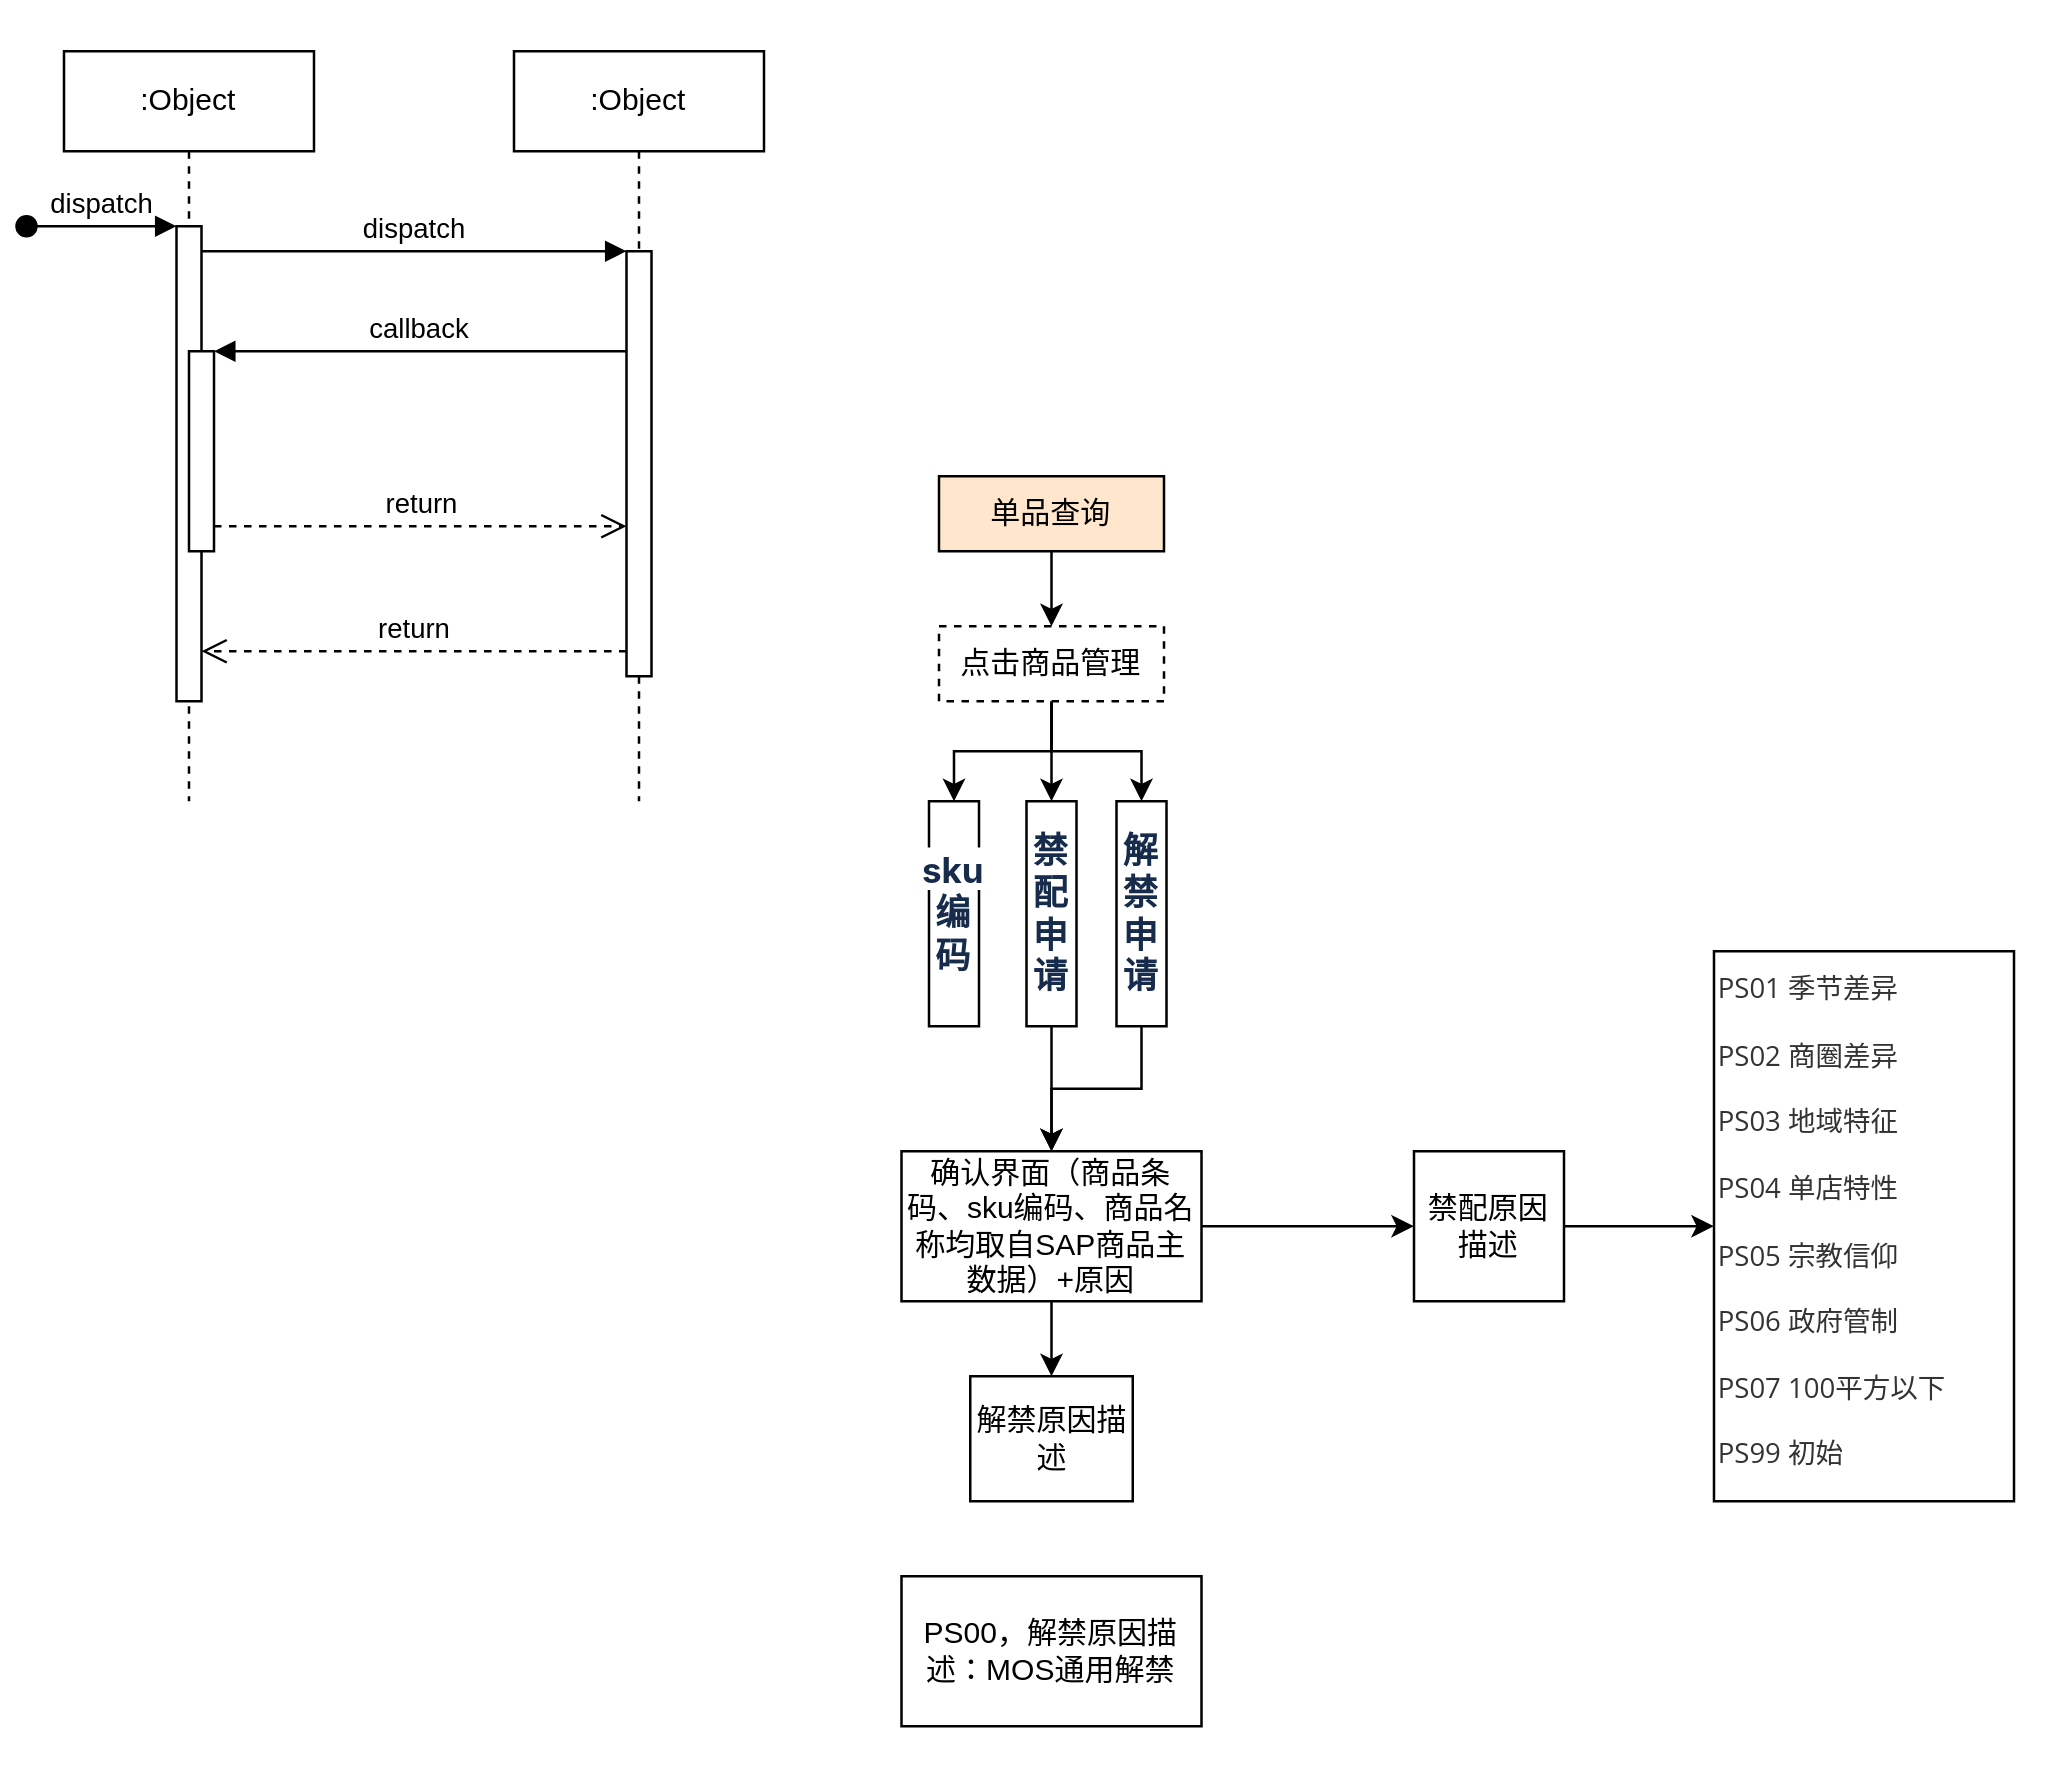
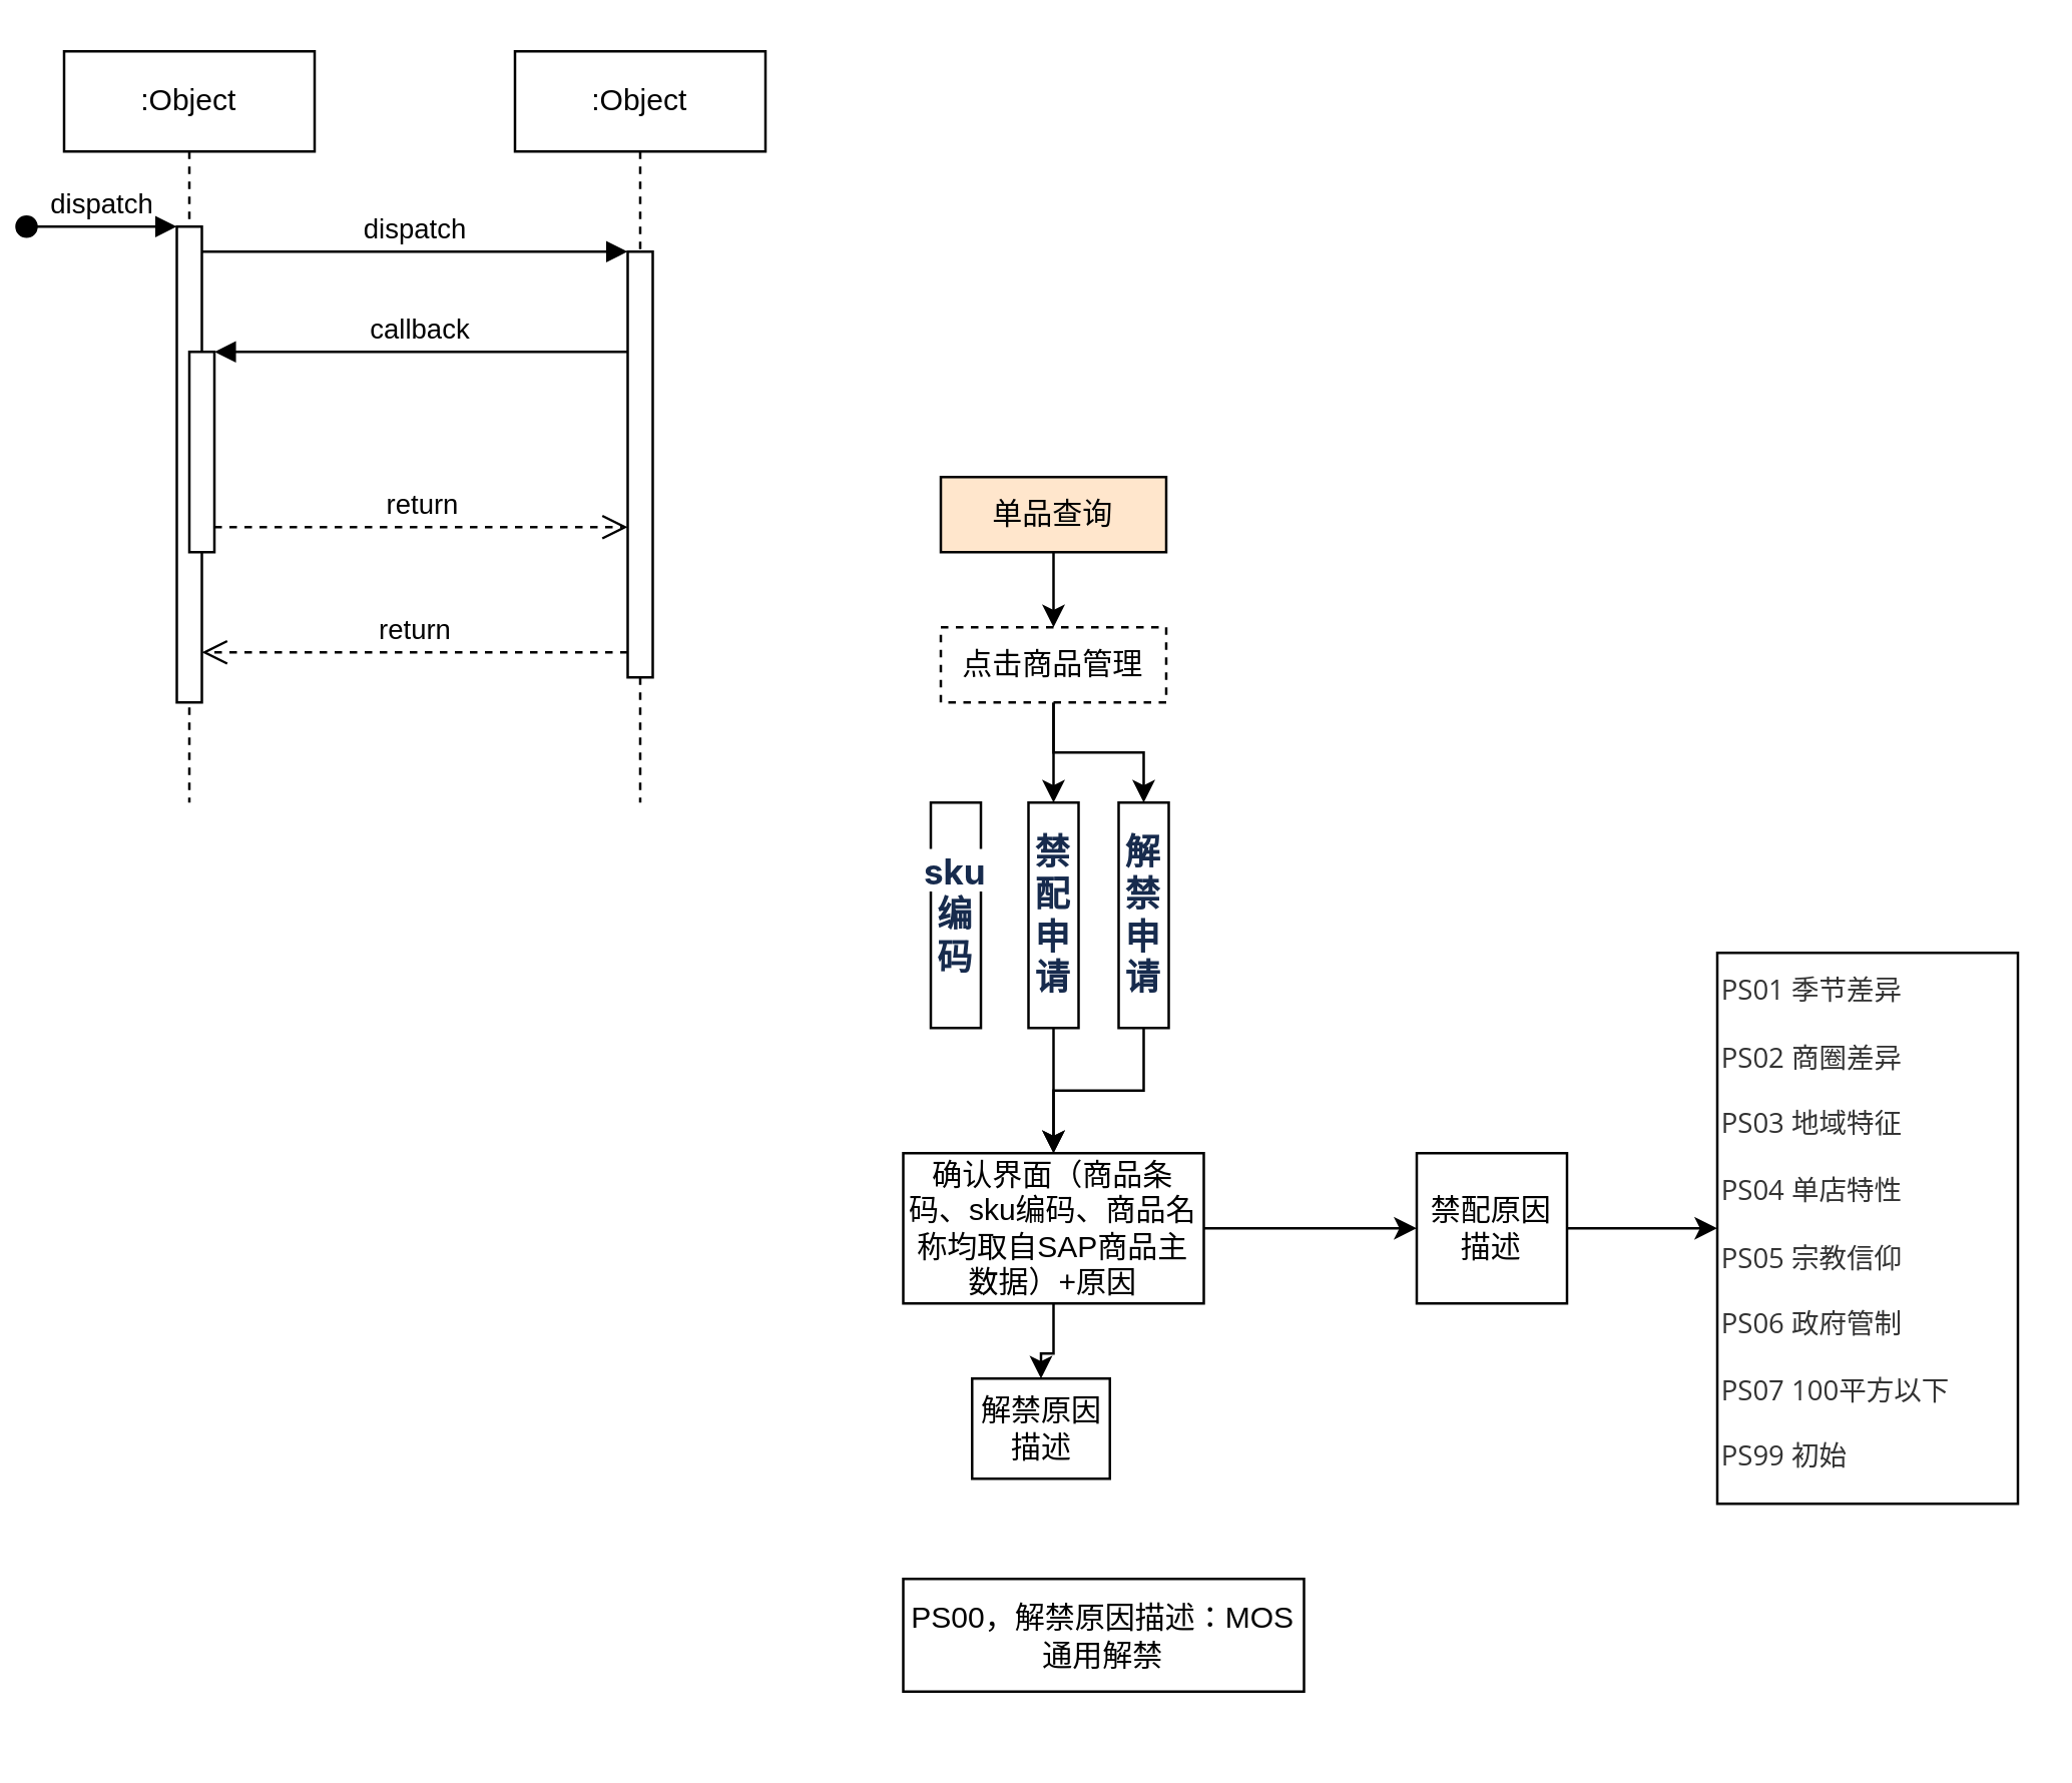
- <mxCell id="12" value="" style="edgeStyle=orthogonalEdgeStyle;rounded=0;orthogonalLoop=1;jettySize=auto;html=1;" edge="1" parent="1" source="15" target="16"><mxGeometry relative="1" as="geometry" /></mxCell>
- <mxCell id="29" value="解禁原因描述" style="whiteSpace=wrap;html=1;rounded=0;" vertex="1" parent="1"><mxGeometry x="382.5" y="550" width="65" height="50" as="geometry" /></mxCell>
+ <mxCell id="29" value="解禁原因描述" style="whiteSpace=wrap;html=1;rounded=0;" vertex="1" parent="1"><mxGeometry x="382.5" y="550" width="55" height="40" as="geometry" /></mxCell>
- <mxCell id="30" value="PS00，解禁原因描述：MOS通用解禁" style="whiteSpace=wrap;html=1;rounded=0;" vertex="1" parent="1"><mxGeometry x="355" y="630" width="120" height="60" as="geometry" /></mxCell>
+ <mxCell id="30" value="PS00，解禁原因描述：MOS通用解禁" style="whiteSpace=wrap;html=1;rounded=0;" vertex="1" parent="1"><mxGeometry x="355" y="630" width="160" height="45" as="geometry" /></mxCell>
